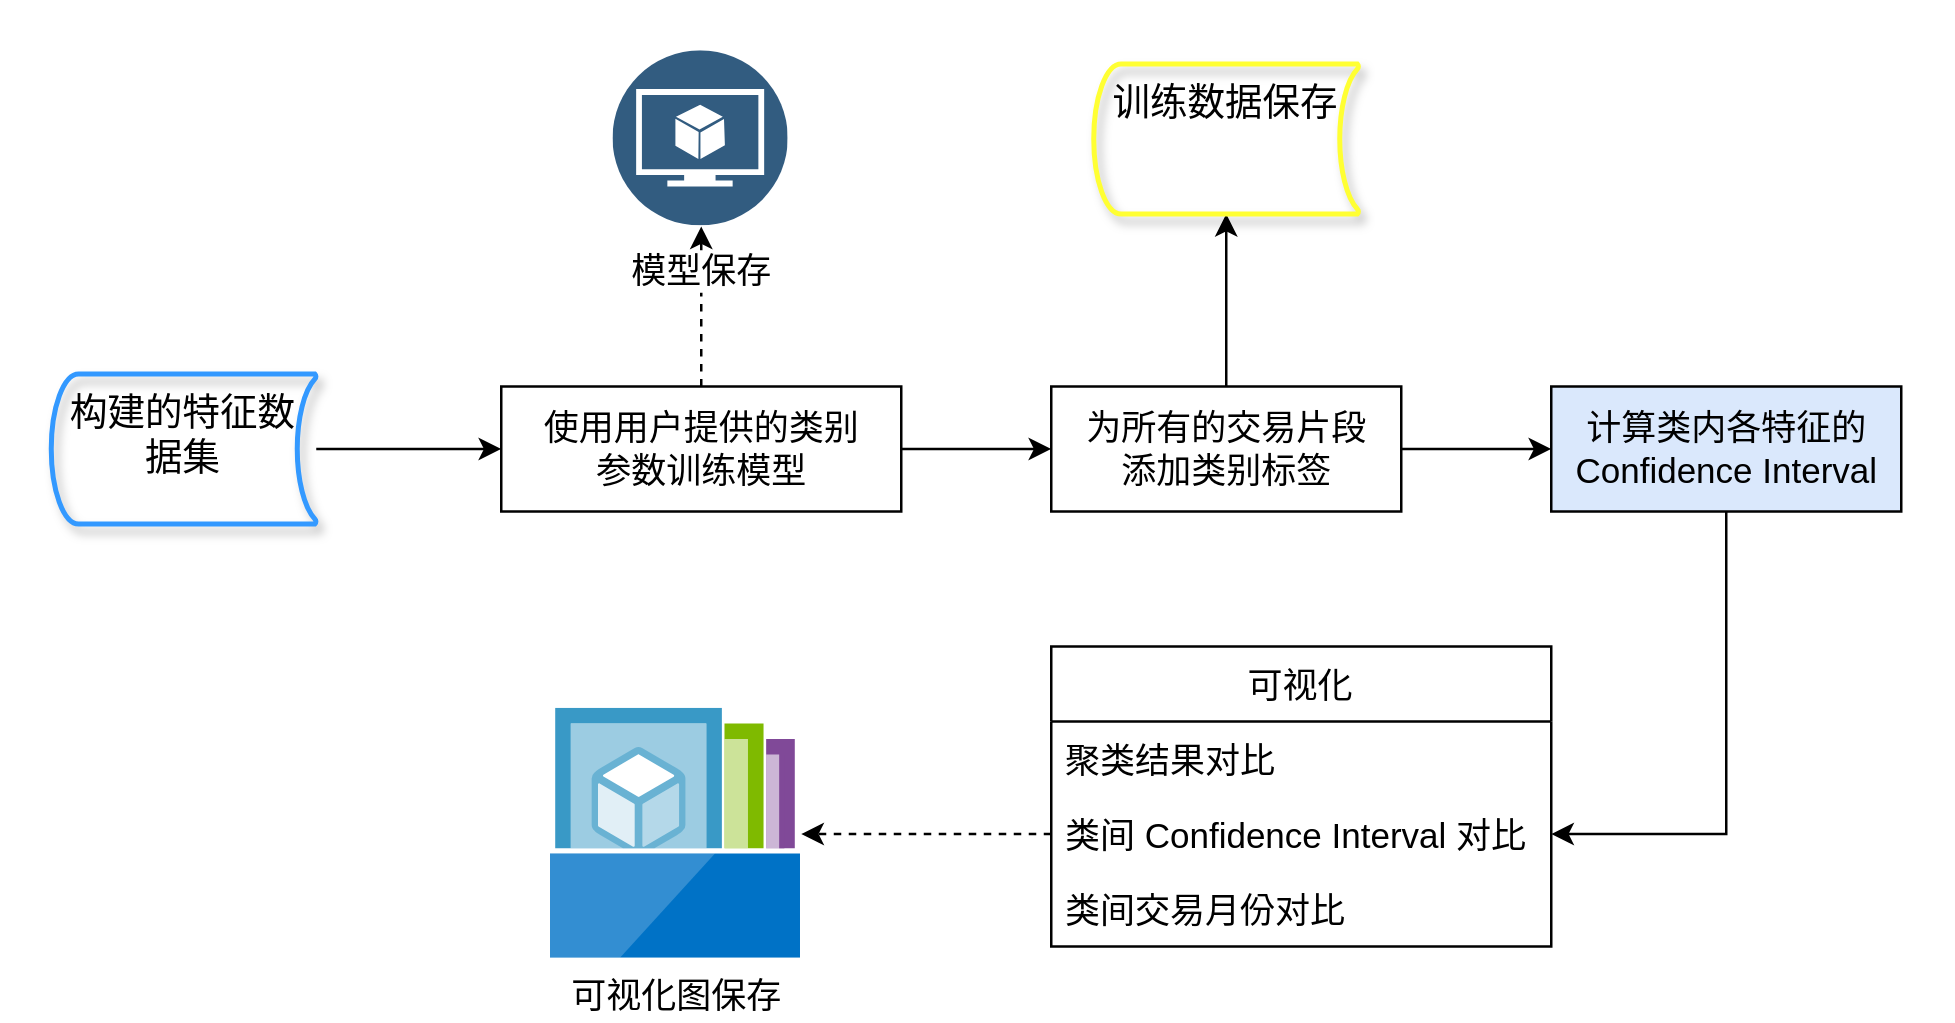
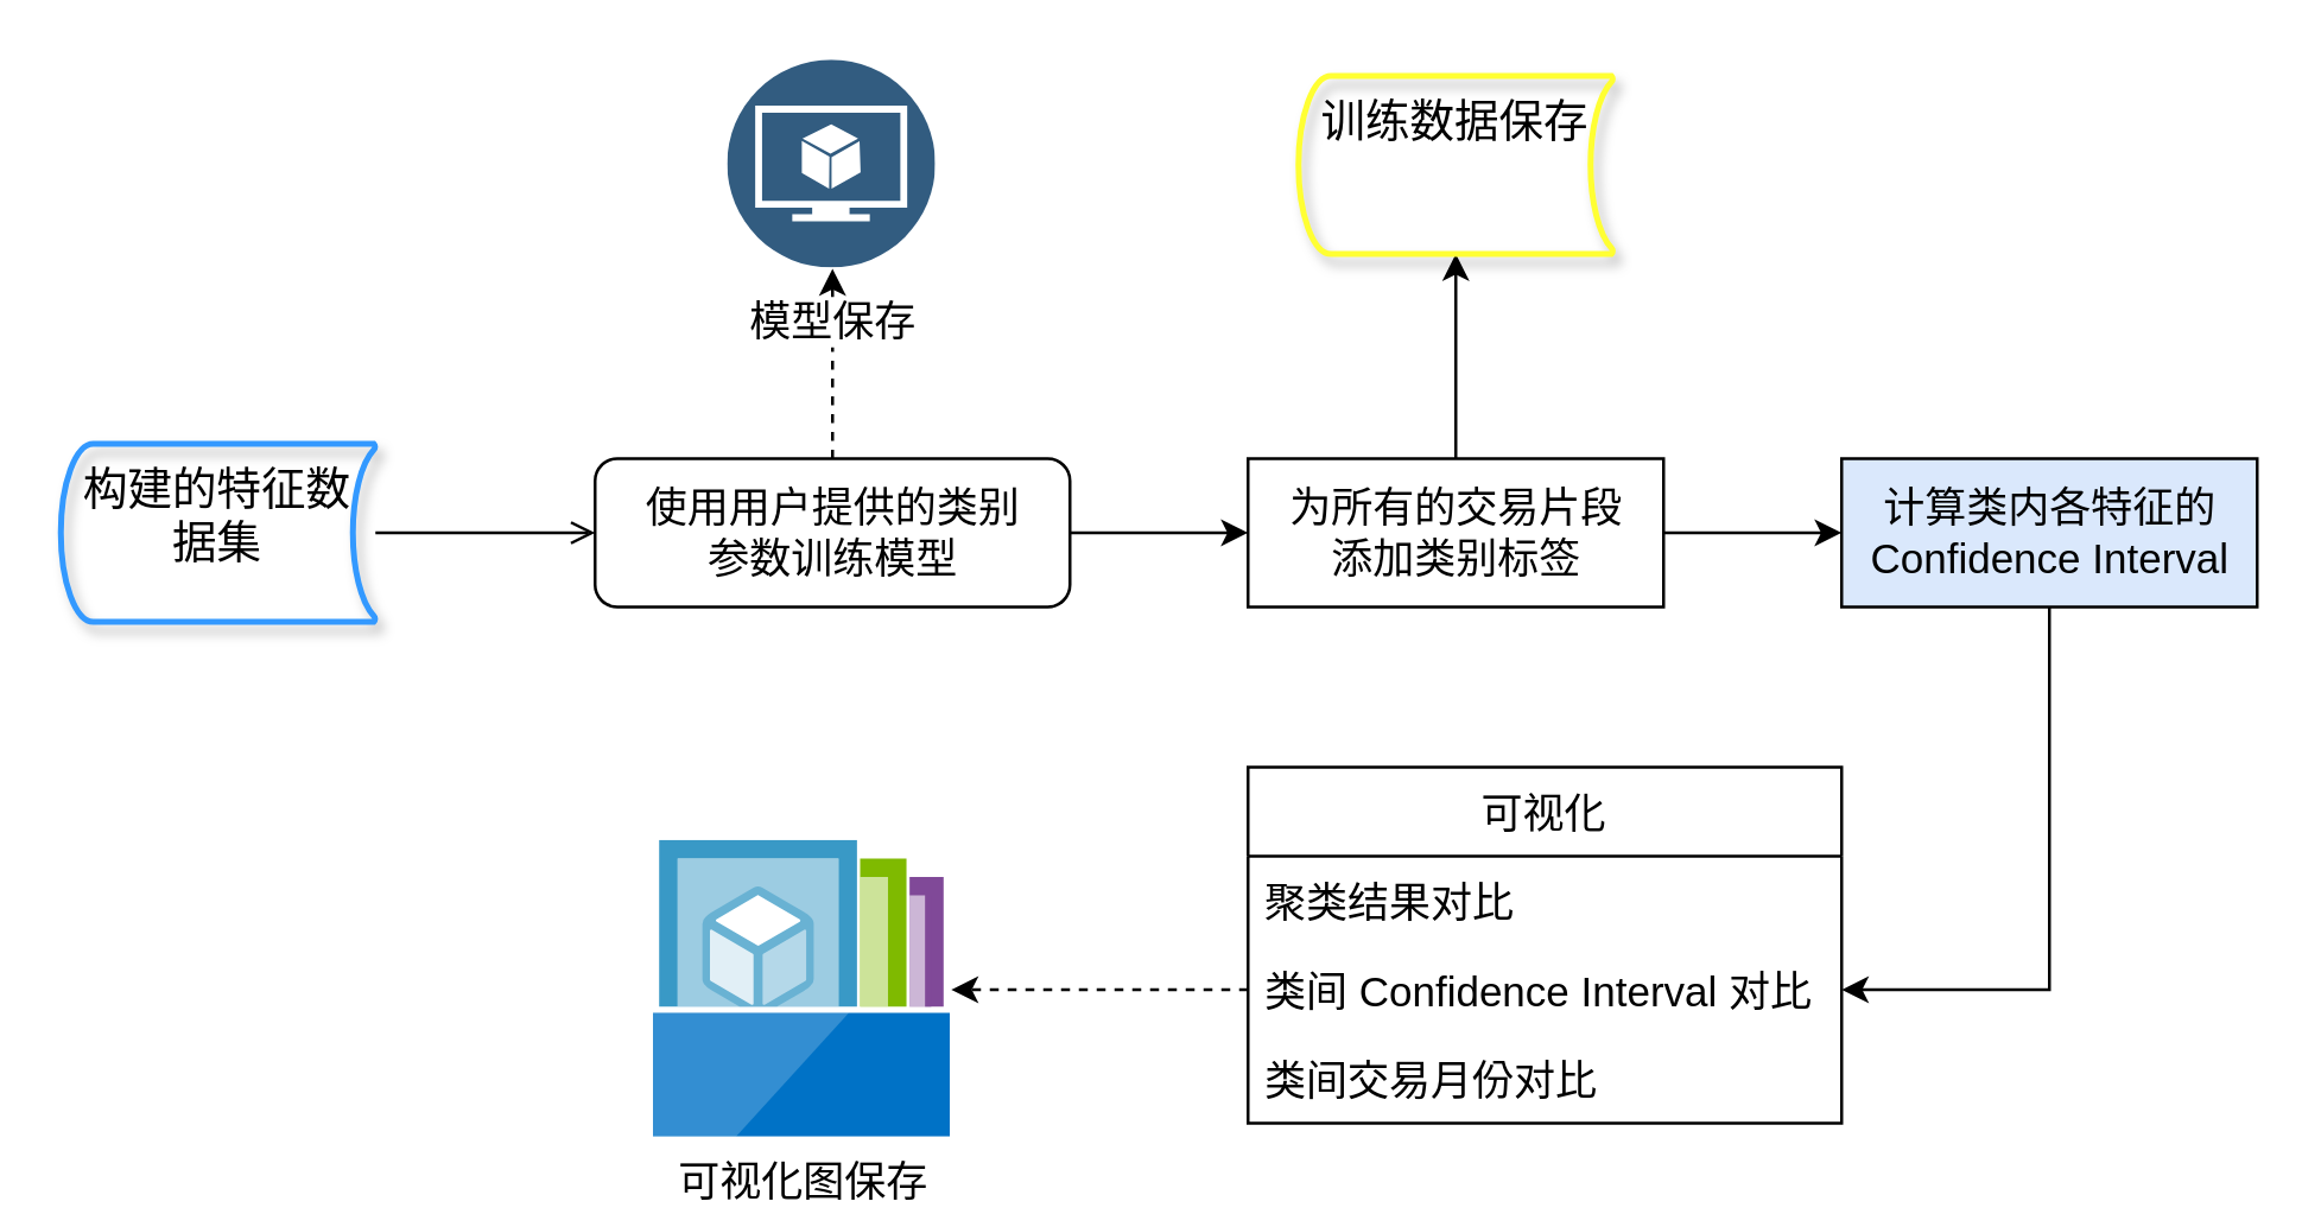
- <mxCell id="2" style="edgeStyle=orthogonalEdgeStyle;rounded=0;orthogonalLoop=1;jettySize=auto;html=1;fontSize=14;" parent="1" source="3" target="6" edge="1"><mxGeometry relative="1" as="geometry" /></mxCell>
+ <mxCell id="2" style="edgeStyle=orthogonalEdgeStyle;rounded=0;orthogonalLoop=1;jettySize=auto;html=1;fontSize=14;endArrow=open;" parent="1" source="3" target="6" edge="1"><mxGeometry relative="1" as="geometry" /></mxCell>
- <mxCell id="6" value="&lt;font style=&quot;font-size: 14px&quot;&gt;使用用户提供的类别&lt;br&gt;参数训练模型&lt;/font&gt;" style="html=1;dashed=0;whitespace=wrap;" parent="1" vertex="1"><mxGeometry x="200" y="154" width="160" height="50" as="geometry" /></mxCell>
+ <mxCell id="6" value="&lt;font style=&quot;font-size: 14px&quot;&gt;使用用户提供的类别&lt;br&gt;参数训练模型&lt;/font&gt;" style="html=1;dashed=0;whitespace=wrap;rounded=1;" parent="1" vertex="1"><mxGeometry x="200" y="154" width="160" height="50" as="geometry" /></mxCell>
